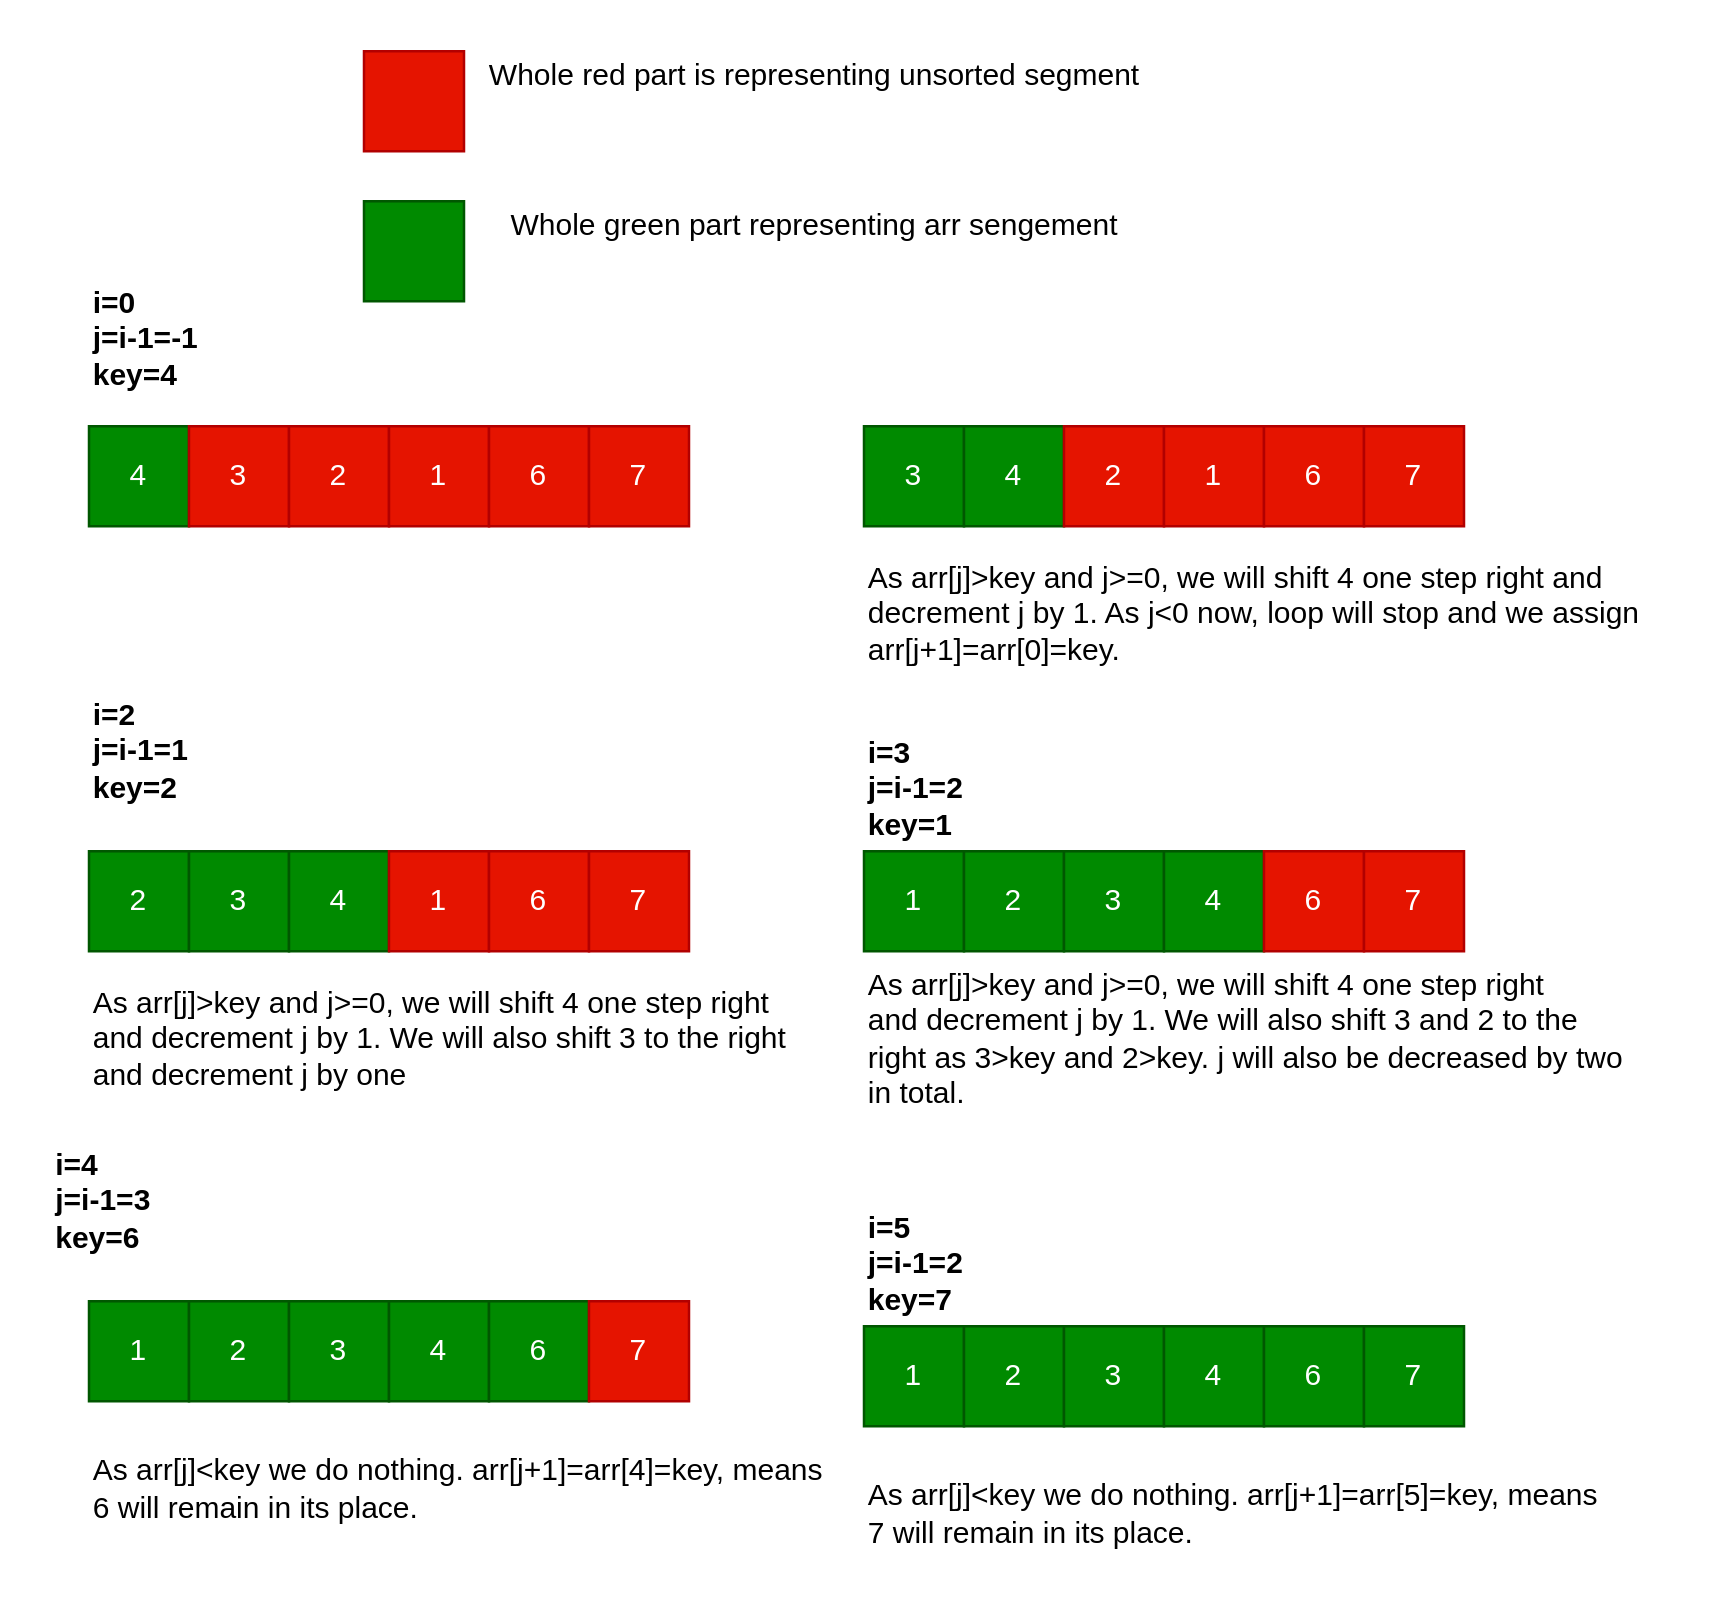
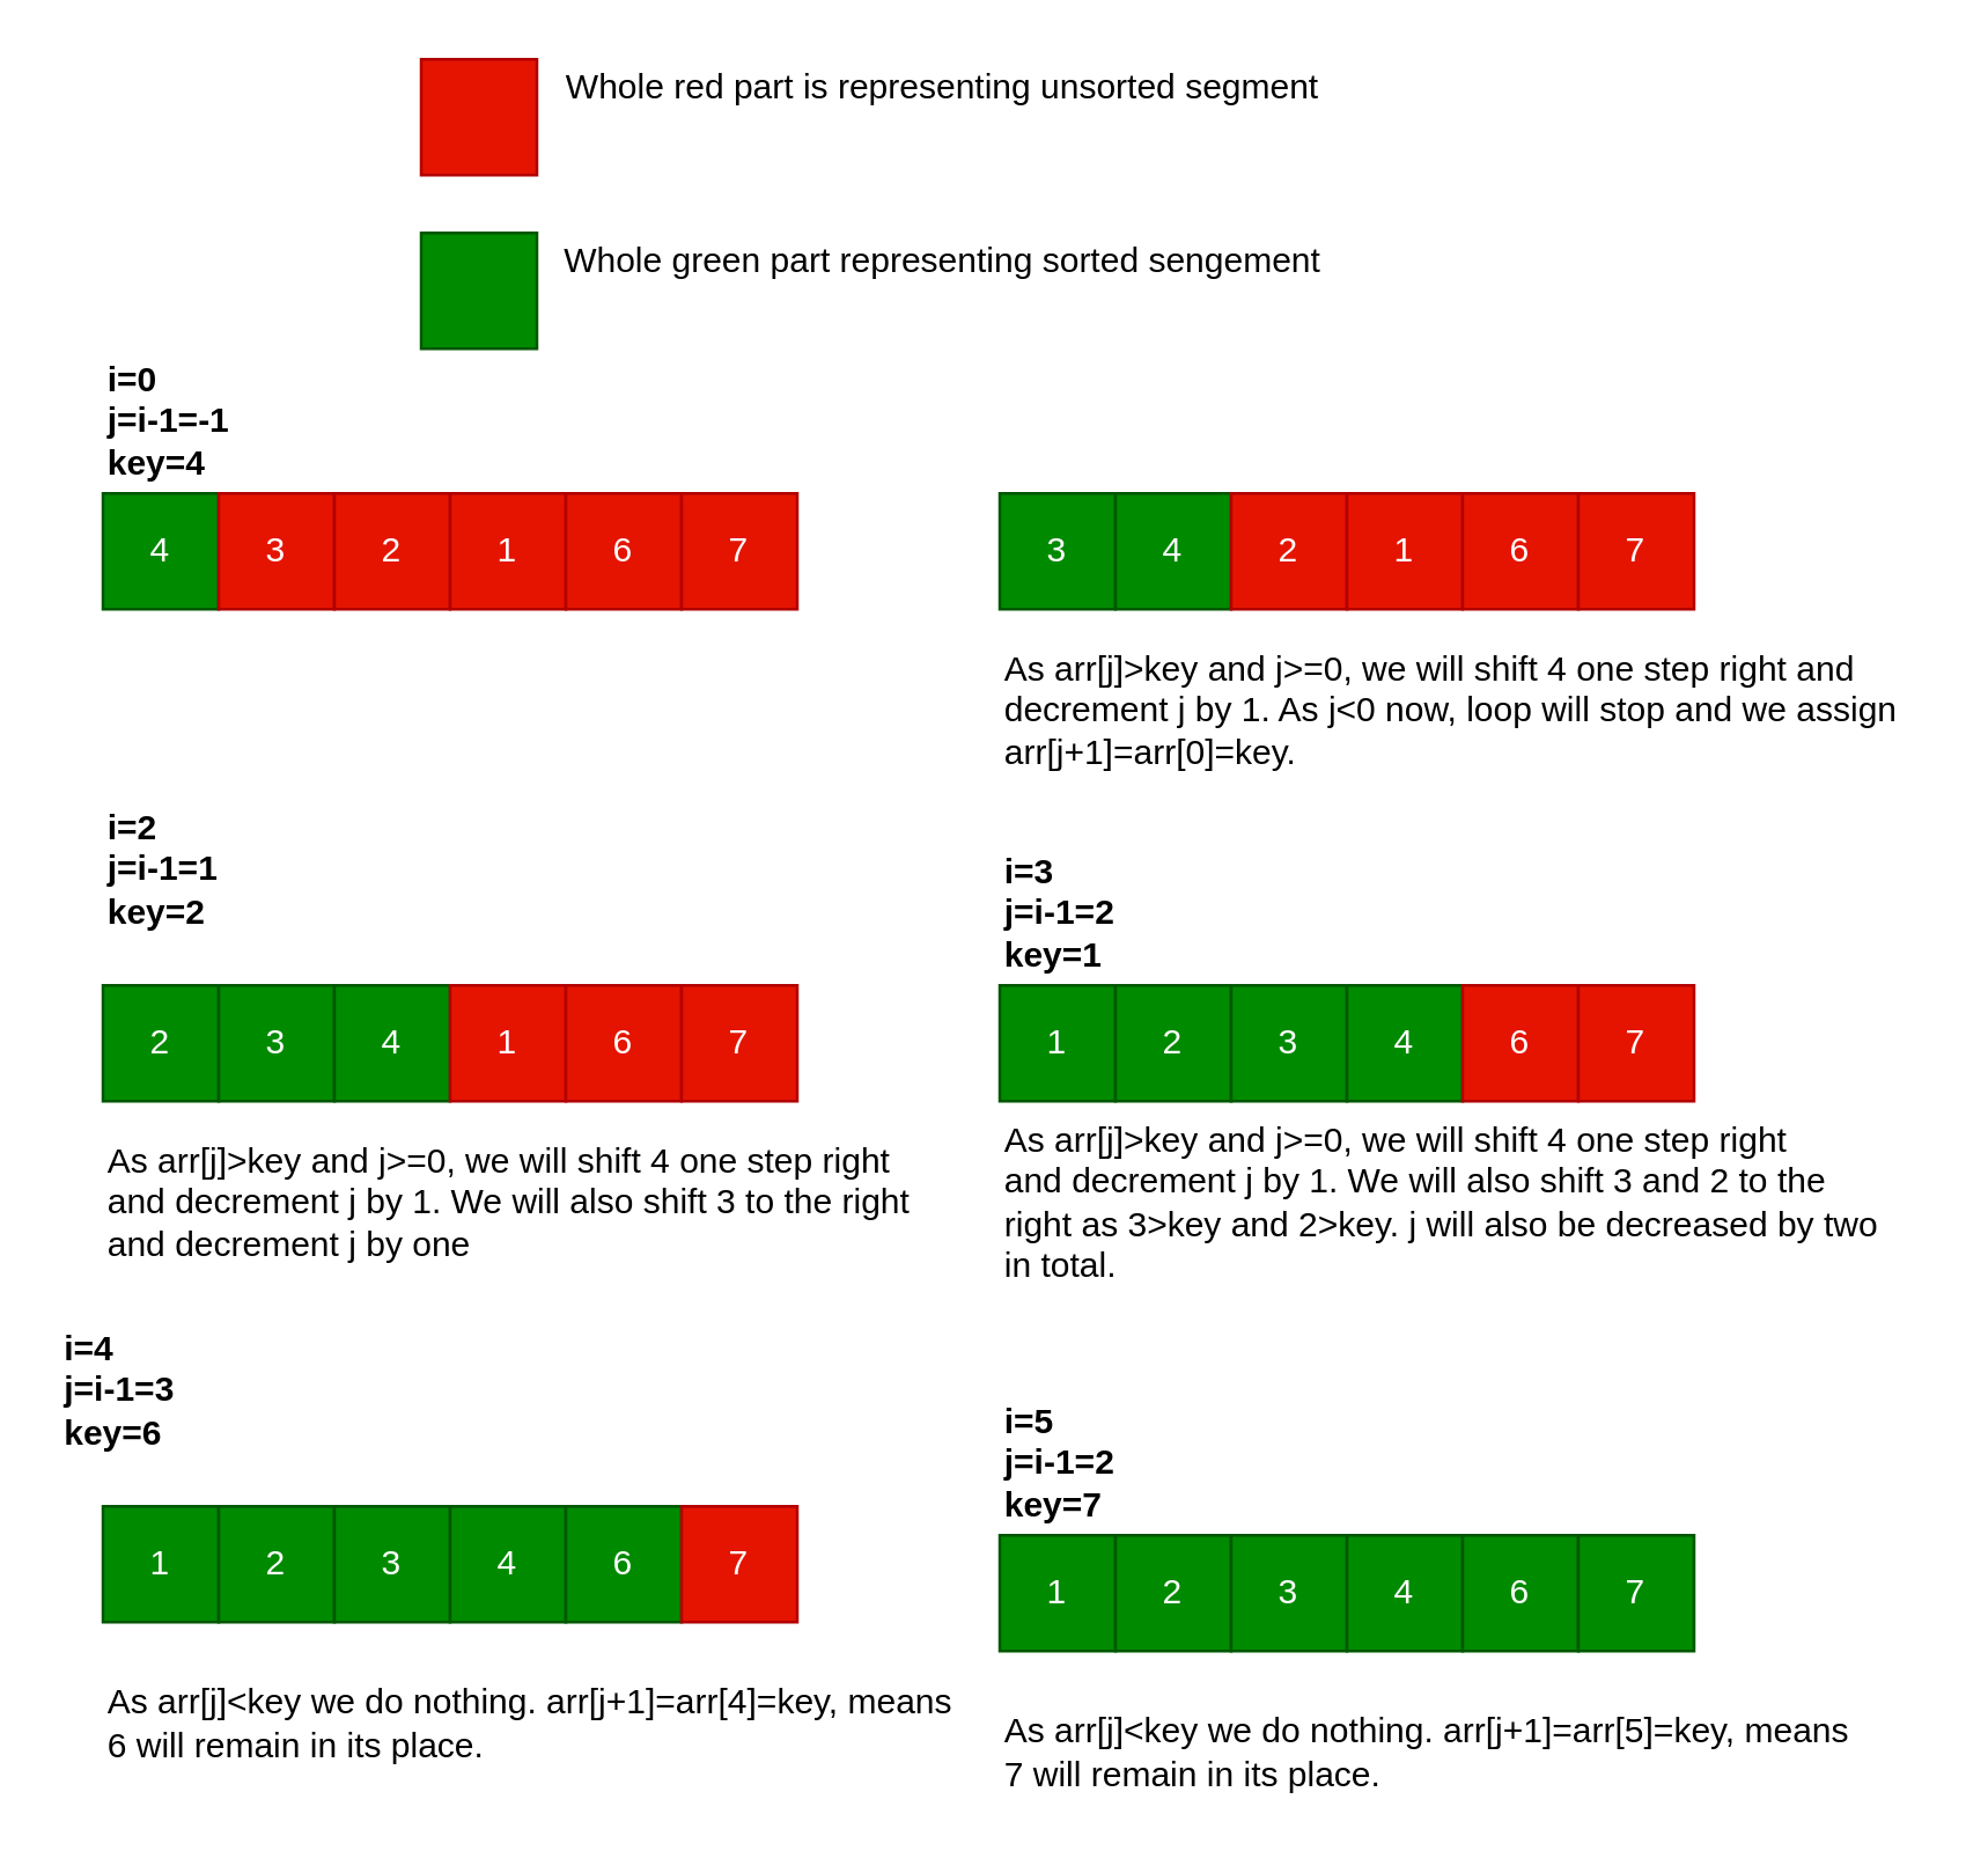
- <mxCell id="11" value="Whole green part representing arr sengement" style="text;html=1;align=center;verticalAlign=middle;resizable=0;points=[];autosize=1;strokeColor=none;fillColor=none;" vertex="1" parent="1"><mxGeometry x="185" y="80" width="280" height="20" as="geometry" /></mxCell>
+ <mxCell id="11" value="Whole green part representing sorted sengement" style="text;html=1;align=center;verticalAlign=middle;resizable=0;points=[];autosize=1;strokeColor=none;fillColor=none;" vertex="1" parent="1"><mxGeometry x="185" y="80" width="280" height="20" as="geometry" /></mxCell>
- <mxCell id="12" value="i=0&lt;br&gt;j=i-1=-1&lt;br&gt;key=4" style="text;html=1;align=left;verticalAlign=middle;resizable=0;points=[];autosize=1;strokeColor=none;fillColor=none;fontStyle=1" vertex="1" parent="1"><mxGeometry x="35" y="110" width="60" height="50" as="geometry" /></mxCell>
+ <mxCell id="12" value="i=0&lt;br&gt;j=i-1=-1&lt;br&gt;key=4" style="text;html=1;align=left;verticalAlign=middle;resizable=0;points=[];autosize=1;strokeColor=none;fillColor=none;fontStyle=1" vertex="1" parent="1"><mxGeometry x="35" y="120" width="60" height="50" as="geometry" /></mxCell>
